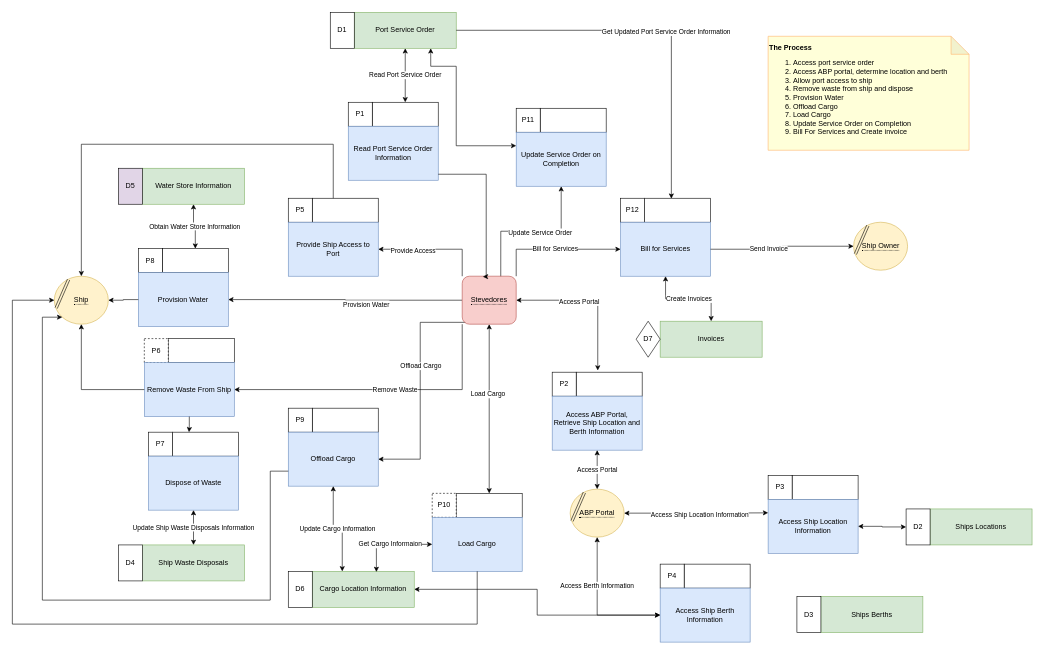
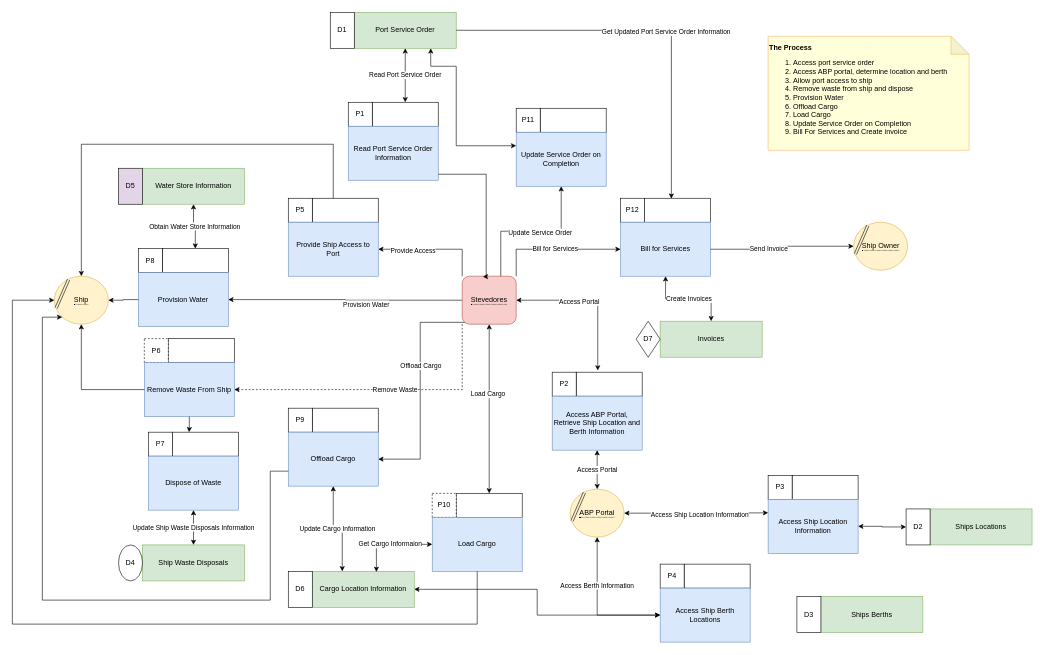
- <mxCell id="6" style="edgeStyle=orthogonalEdgeStyle;rounded=0;orthogonalLoop=1;jettySize=auto;html=1;exitX=0;exitY=1;exitDx=0;exitDy=0;entryX=1;entryY=0.5;entryDx=0;entryDy=0;startArrow=none;startFill=0;" edge="1" parent="1" source="17" target="67"><mxGeometry relative="1" as="geometry" /></mxCell>
+ <mxCell id="6" style="edgeStyle=orthogonalEdgeStyle;rounded=0;orthogonalLoop=1;jettySize=auto;html=1;exitX=0;exitY=1;exitDx=0;exitDy=0;entryX=1;entryY=0.5;entryDx=0;entryDy=0;startArrow=none;startFill=0;dashed=1;" edge="1" parent="1" source="17" target="67"><mxGeometry relative="1" as="geometry" /></mxCell>
- <mxCell id="89" value="D4" style="rounded=0;whiteSpace=wrap;html=1;" vertex="1" parent="87"><mxGeometry width="40" height="60" as="geometry" /></mxCell>
+ <mxCell id="89" value="D4" style="ellipse;whiteSpace=wrap;html=1;" vertex="1" parent="87"><mxGeometry width="40" height="60" as="geometry" /></mxCell>
- <mxCell id="44" value="Access Ship Berth Information" style="rounded=0;whiteSpace=wrap;html=1;fillColor=#dae8fc;strokeColor=#6c8ebf;" vertex="1" parent="41"><mxGeometry y="40" width="150" height="90" as="geometry" /></mxCell>
+ <mxCell id="44" value="Access Ship Berth Locations" style="rounded=0;whiteSpace=wrap;html=1;fillColor=#dae8fc;strokeColor=#6c8ebf;" vertex="1" parent="41"><mxGeometry y="40" width="150" height="90" as="geometry" /></mxCell>
